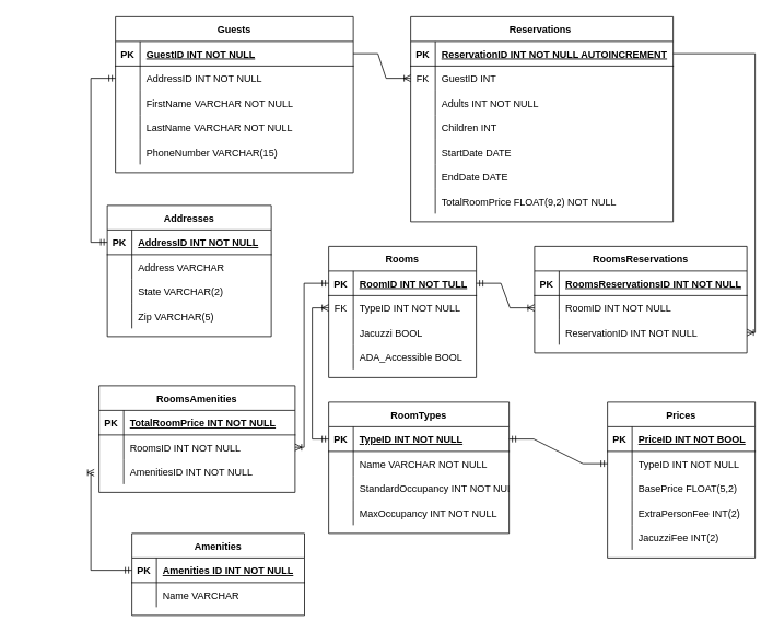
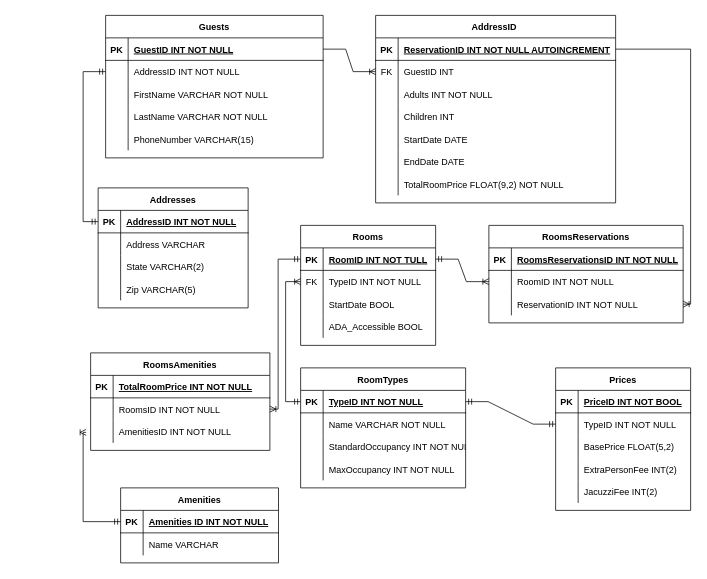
- <mxCell id="18" value="Reservations " style="shape=table;startSize=30;container=1;collapsible=1;childLayout=tableLayout;fixedRows=1;rowLines=0;fontStyle=1;align=center;resizeLast=1;" vertex="1" parent="1"><mxGeometry x="500" y="20" width="320" height="250" as="geometry" /></mxCell>
+ <mxCell id="18" value="AddressID " style="shape=table;startSize=30;container=1;collapsible=1;childLayout=tableLayout;fixedRows=1;rowLines=0;fontStyle=1;align=center;resizeLast=1;" vertex="1" parent="1"><mxGeometry x="500" y="20" width="320" height="250" as="geometry" /></mxCell>
- <mxCell id="51" value="Jacuzzi BOOL" style="shape=partialRectangle;connectable=0;fillColor=none;top=0;left=0;bottom=0;right=0;align=left;spacingLeft=6;overflow=hidden;" vertex="1" parent="49"><mxGeometry x="30" width="150" height="30" as="geometry"><mxRectangle width="150" height="30" as="alternateBounds" /></mxGeometry></mxCell>
+ <mxCell id="51" value="StartDate BOOL" style="shape=partialRectangle;connectable=0;fillColor=none;top=0;left=0;bottom=0;right=0;align=left;spacingLeft=6;overflow=hidden;" vertex="1" parent="49"><mxGeometry x="30" width="150" height="30" as="geometry"><mxRectangle width="150" height="30" as="alternateBounds" /></mxGeometry></mxCell>
